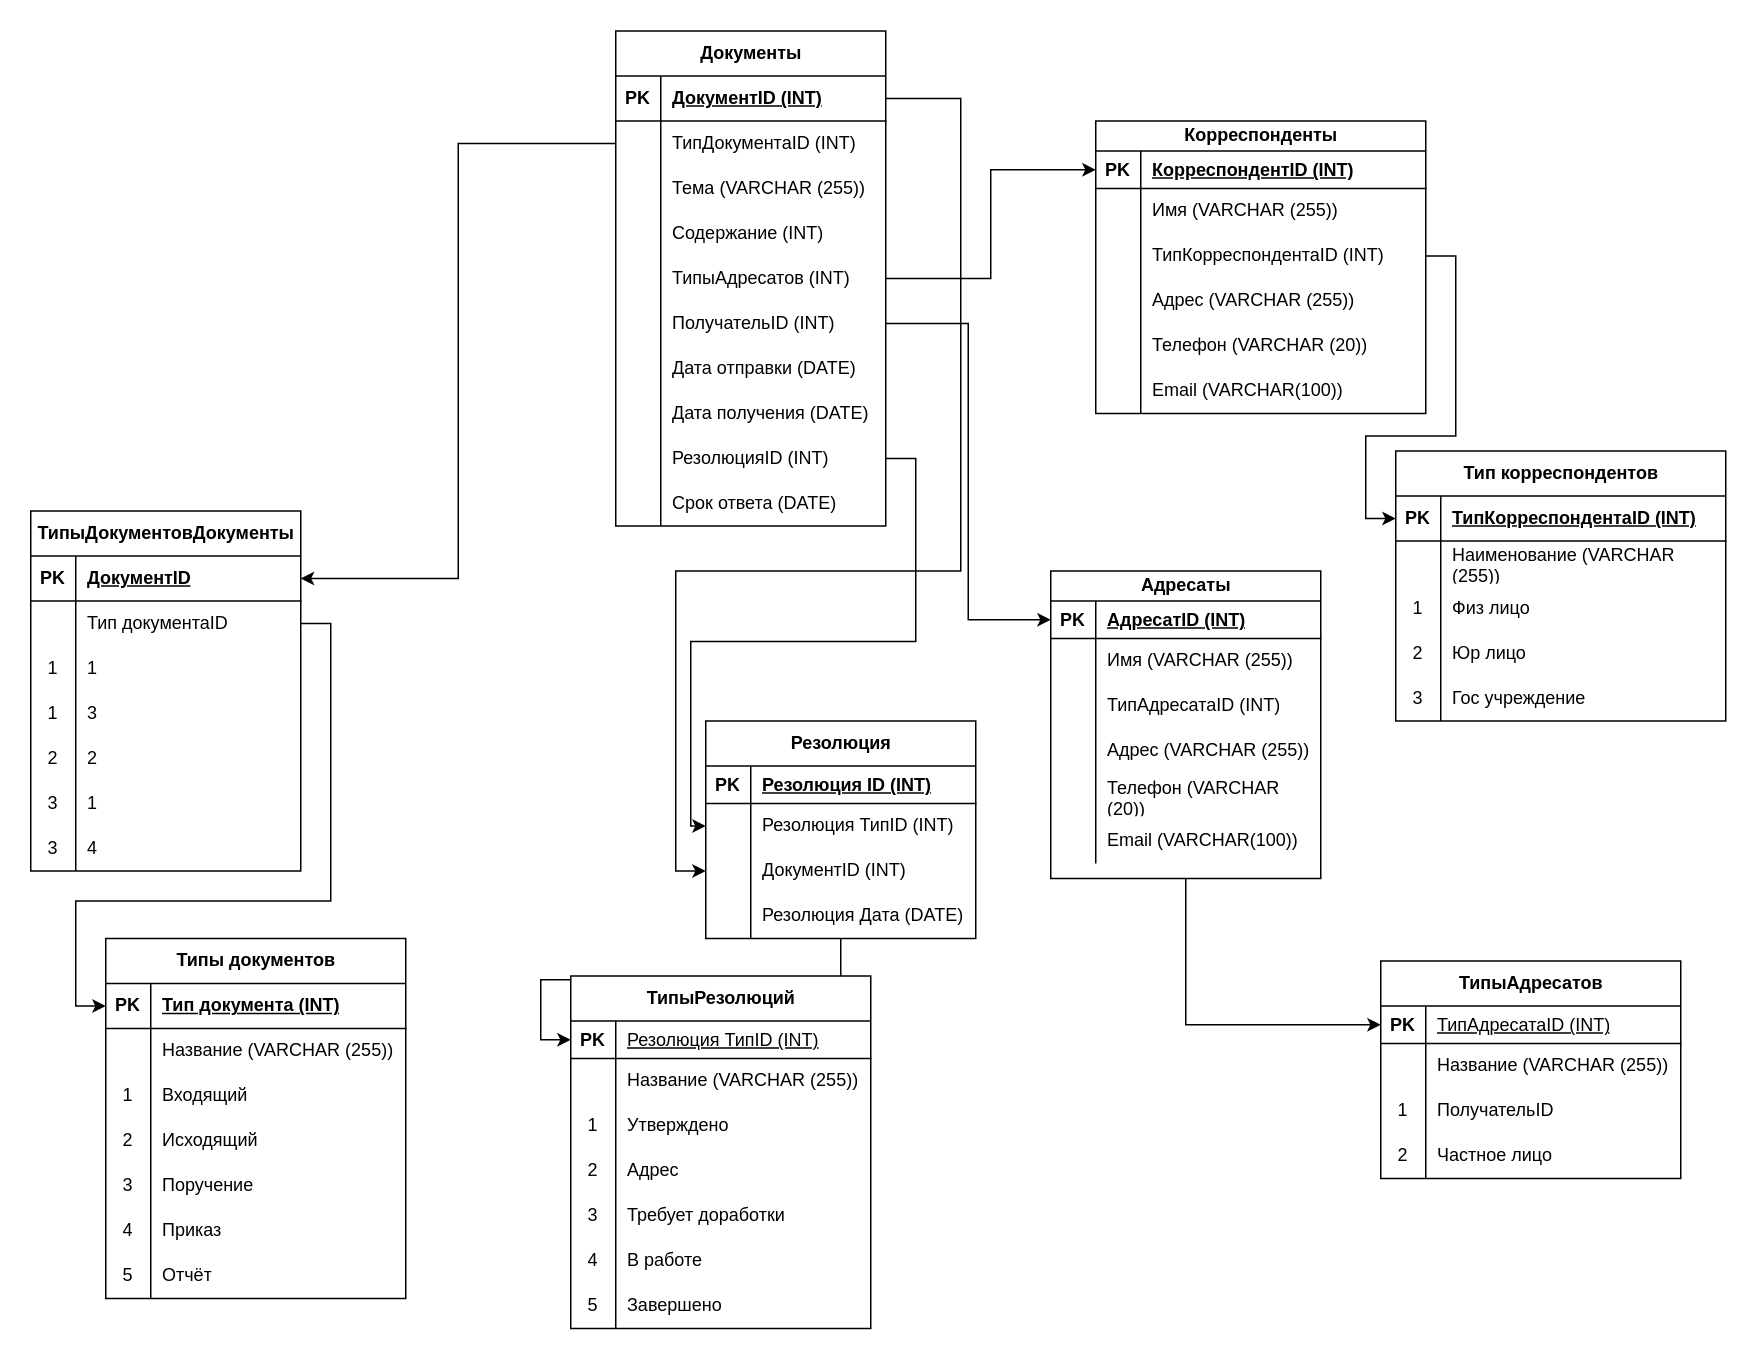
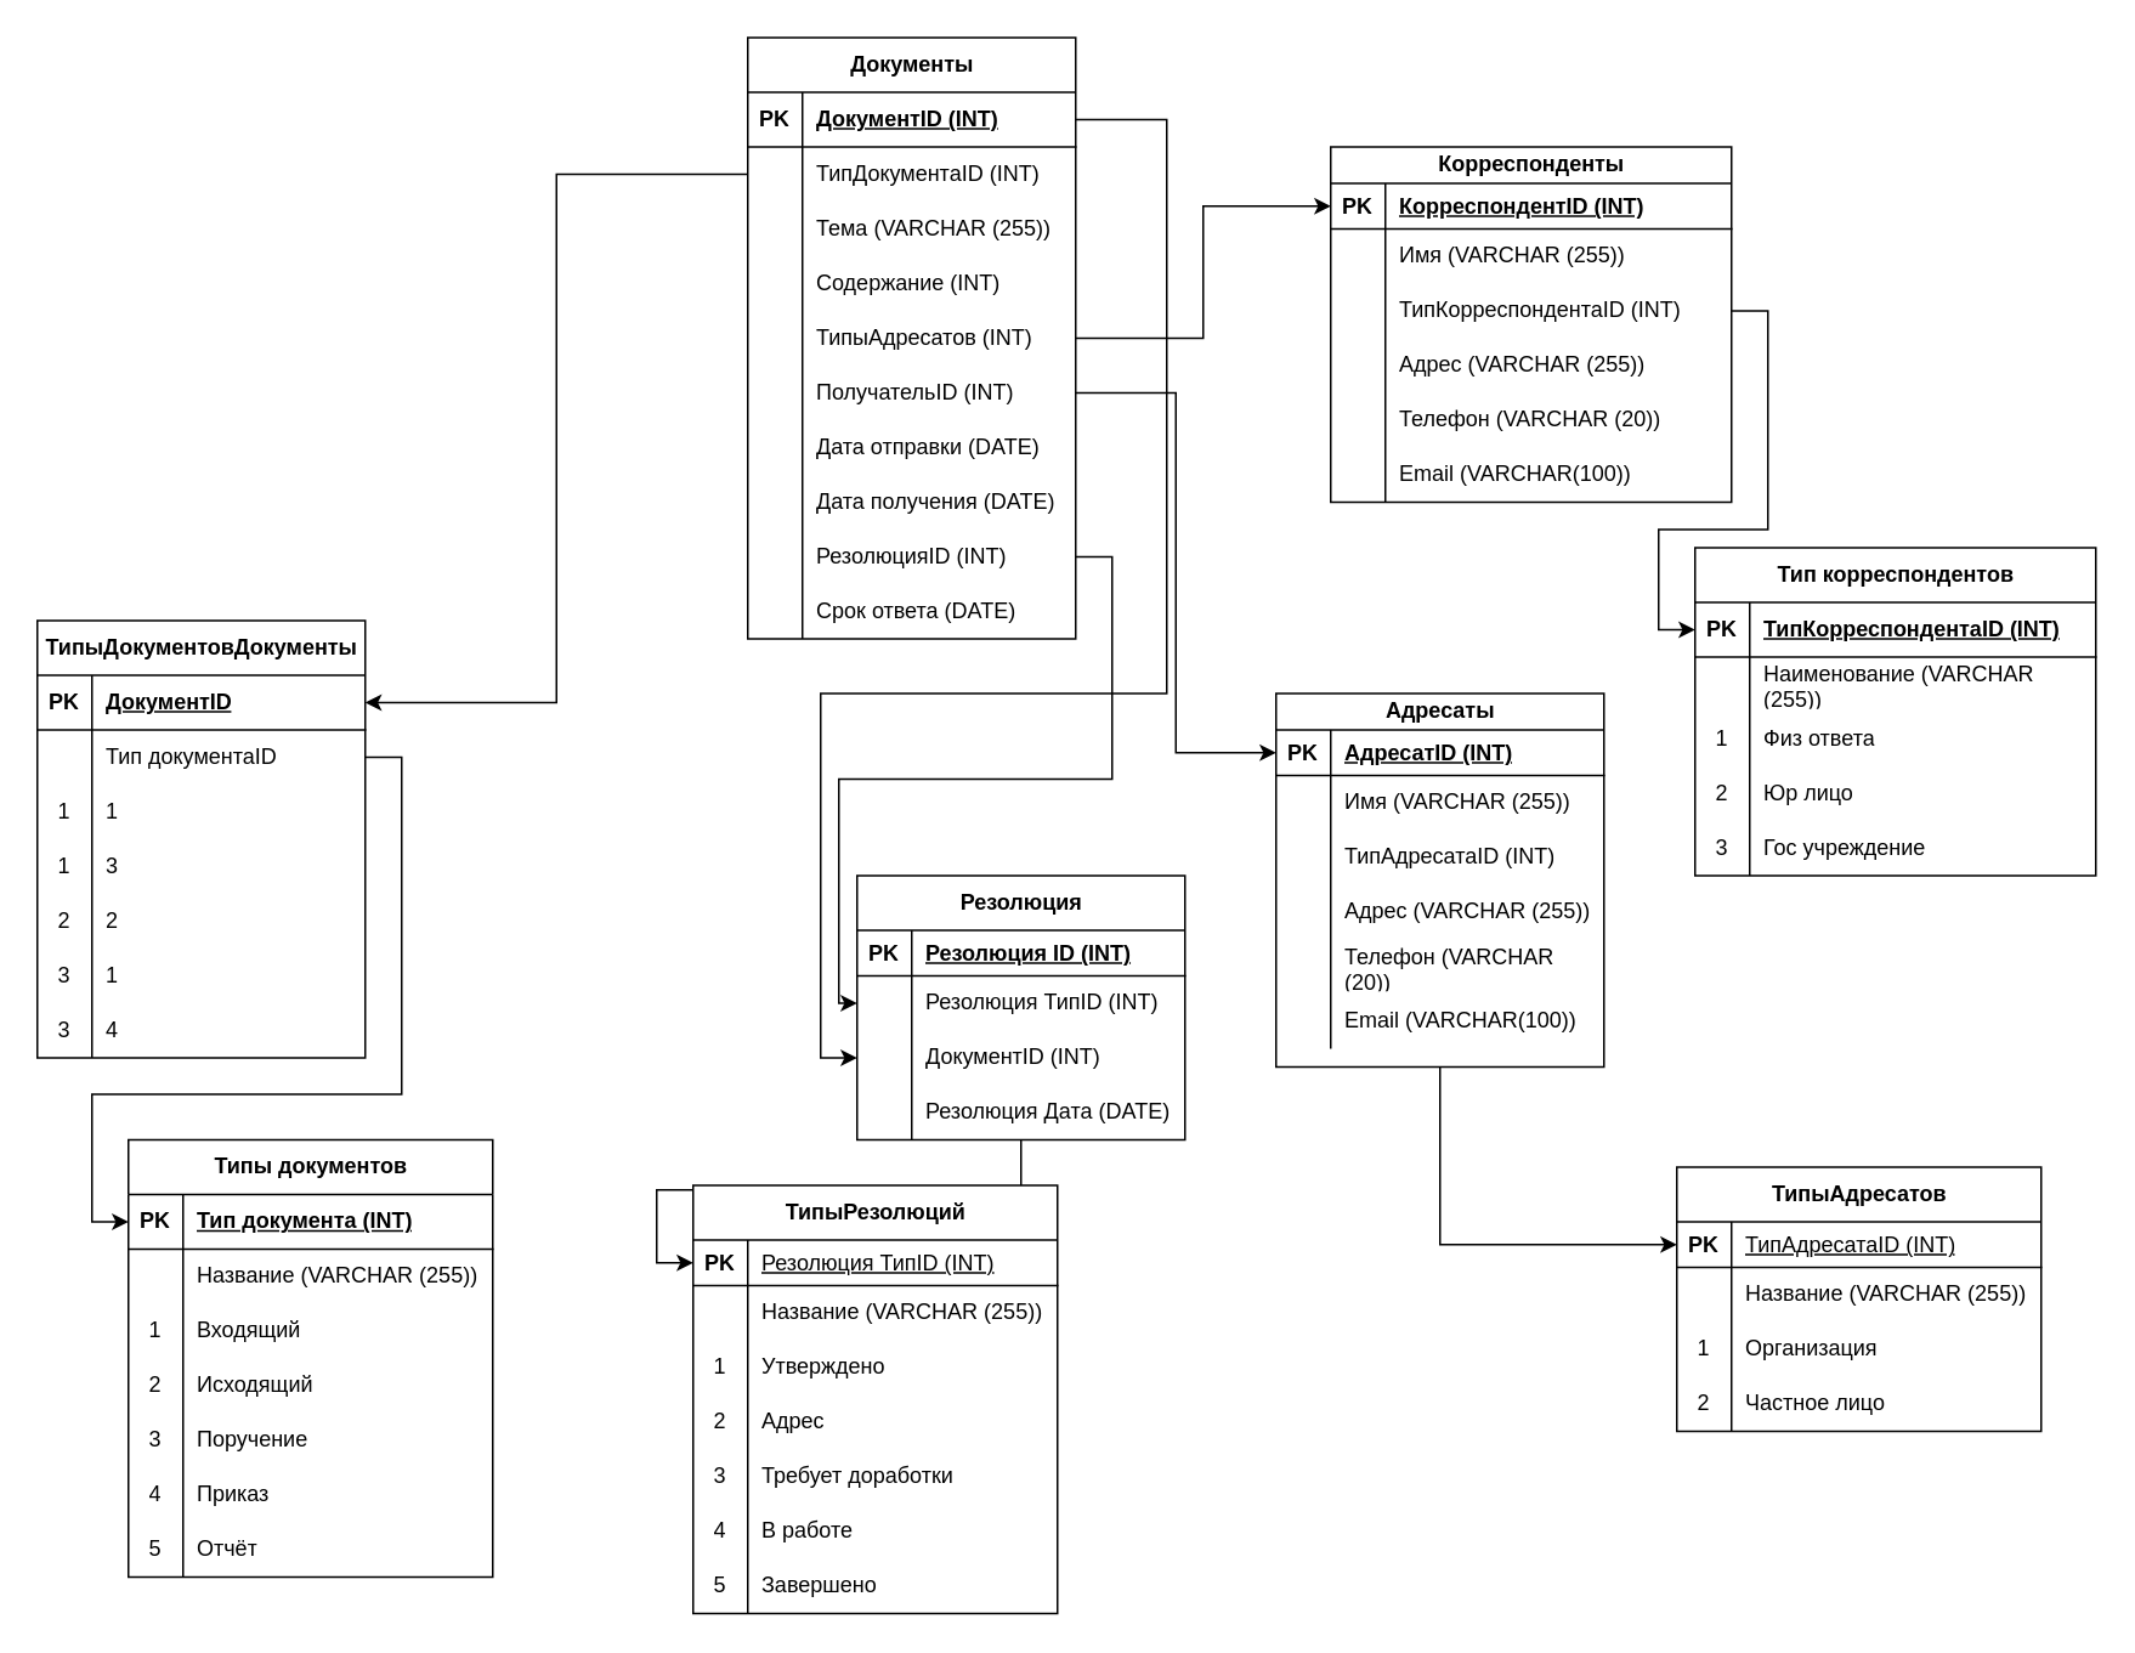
- <mxCell id="180" value="Физ лицо" style="shape=partialRectangle;connectable=0;fillColor=none;top=0;left=0;bottom=0;right=0;align=left;spacingLeft=6;overflow=hidden;whiteSpace=wrap;html=1;" vertex="1" parent="178"><mxGeometry x="30" width="190" height="30" as="geometry"><mxRectangle width="190" height="30" as="alternateBounds" /></mxGeometry></mxCell>
+ <mxCell id="180" value="Физ ответа" style="shape=partialRectangle;connectable=0;fillColor=none;top=0;left=0;bottom=0;right=0;align=left;spacingLeft=6;overflow=hidden;whiteSpace=wrap;html=1;" vertex="1" parent="178"><mxGeometry x="30" width="190" height="30" as="geometry"><mxRectangle width="190" height="30" as="alternateBounds" /></mxGeometry></mxCell>
- <mxCell id="146" value="ПолучательID" style="shape=partialRectangle;connectable=0;fillColor=none;top=0;left=0;bottom=0;right=0;align=left;spacingLeft=6;overflow=hidden;whiteSpace=wrap;html=1;" vertex="1" parent="144"><mxGeometry x="30" width="170" height="30" as="geometry"><mxRectangle width="170" height="30" as="alternateBounds" /></mxGeometry></mxCell>
+ <mxCell id="146" value="Организация" style="shape=partialRectangle;connectable=0;fillColor=none;top=0;left=0;bottom=0;right=0;align=left;spacingLeft=6;overflow=hidden;whiteSpace=wrap;html=1;" vertex="1" parent="144"><mxGeometry x="30" width="170" height="30" as="geometry"><mxRectangle width="170" height="30" as="alternateBounds" /></mxGeometry></mxCell>
